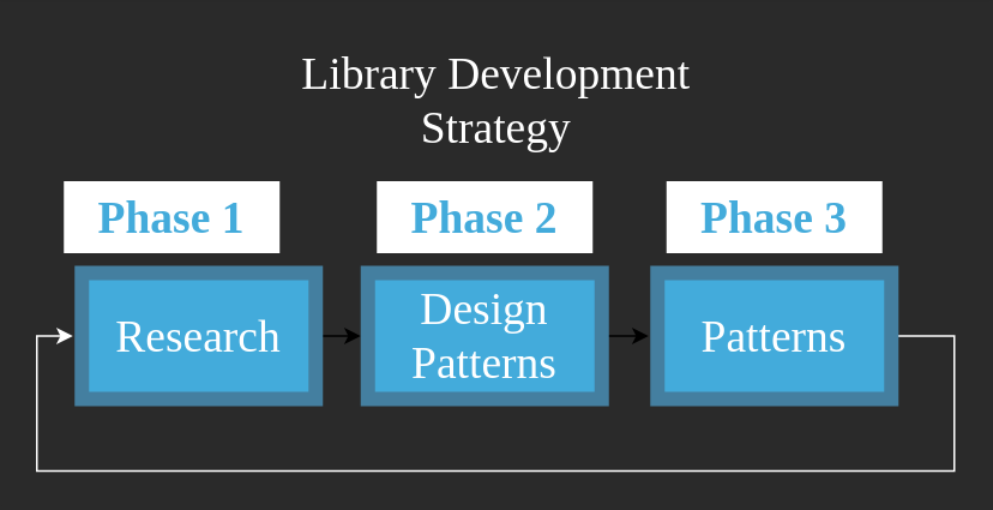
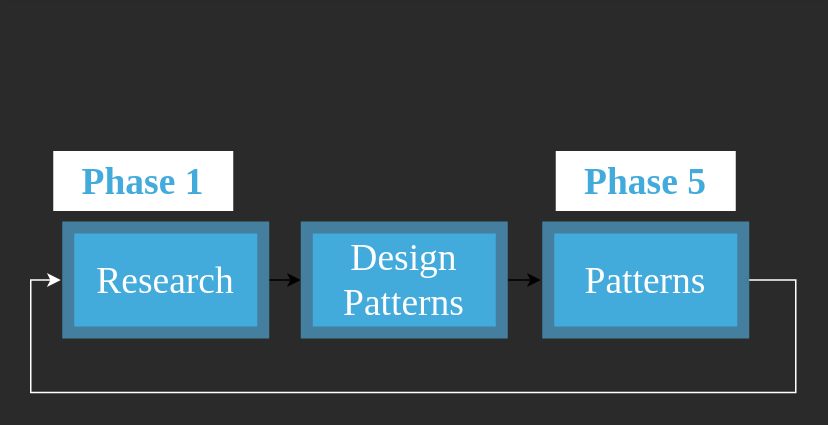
- <mxCell id="11" value="Library Development Strategy" style="text;html=1;strokeColor=none;fillColor=none;align=center;verticalAlign=middle;whiteSpace=wrap;rounded=0;labelBackgroundColor=none;fontFamily=Montserrat;fontSource=http%3A%2F%2Ffonts.cdnfonts.com%2Fcss%2Fmontserrat;fontSize=25;fontColor=#FFFFFF;" vertex="1" parent="1"><mxGeometry x="133" y="20" width="285" height="70" as="geometry" /></mxCell>
- <mxCell id="5" value="&lt;font style=&quot;font-size: 25px;&quot;&gt;Phase 2&lt;/font&gt;" style="text;html=1;strokeColor=none;fillColor=default;align=center;verticalAlign=middle;whiteSpace=wrap;rounded=0;fontFamily=Montserrat;fontSource=http%3A%2F%2Ffonts.cdnfonts.com%2Fcss%2Fmontserrat;fontStyle=1;labelBackgroundColor=none;fontColor=#43ABDB;" vertex="1" parent="1"><mxGeometry x="209" y="100" width="120" height="40" as="geometry" /></mxCell>
- <mxCell id="8" value="&lt;font style=&quot;font-size: 25px;&quot;&gt;Phase 3&lt;/font&gt;" style="text;html=1;strokeColor=none;fillColor=default;align=center;verticalAlign=middle;whiteSpace=wrap;rounded=0;fontFamily=Montserrat;fontSource=http%3A%2F%2Ffonts.cdnfonts.com%2Fcss%2Fmontserrat;fontStyle=1;labelBackgroundColor=none;fontColor=#43ABDB;" vertex="1" parent="1"><mxGeometry x="370" y="100" width="120" height="40" as="geometry" /></mxCell>
+ <mxCell id="8" value="&lt;font style=&quot;font-size: 25px;&quot;&gt;Phase 5&lt;/font&gt;" style="text;html=1;strokeColor=none;fillColor=default;align=center;verticalAlign=middle;whiteSpace=wrap;rounded=0;fontFamily=Montserrat;fontSource=http%3A%2F%2Ffonts.cdnfonts.com%2Fcss%2Fmontserrat;fontStyle=1;labelBackgroundColor=none;fontColor=#43ABDB;" vertex="1" parent="1"><mxGeometry x="370" y="100" width="120" height="40" as="geometry" /></mxCell>
